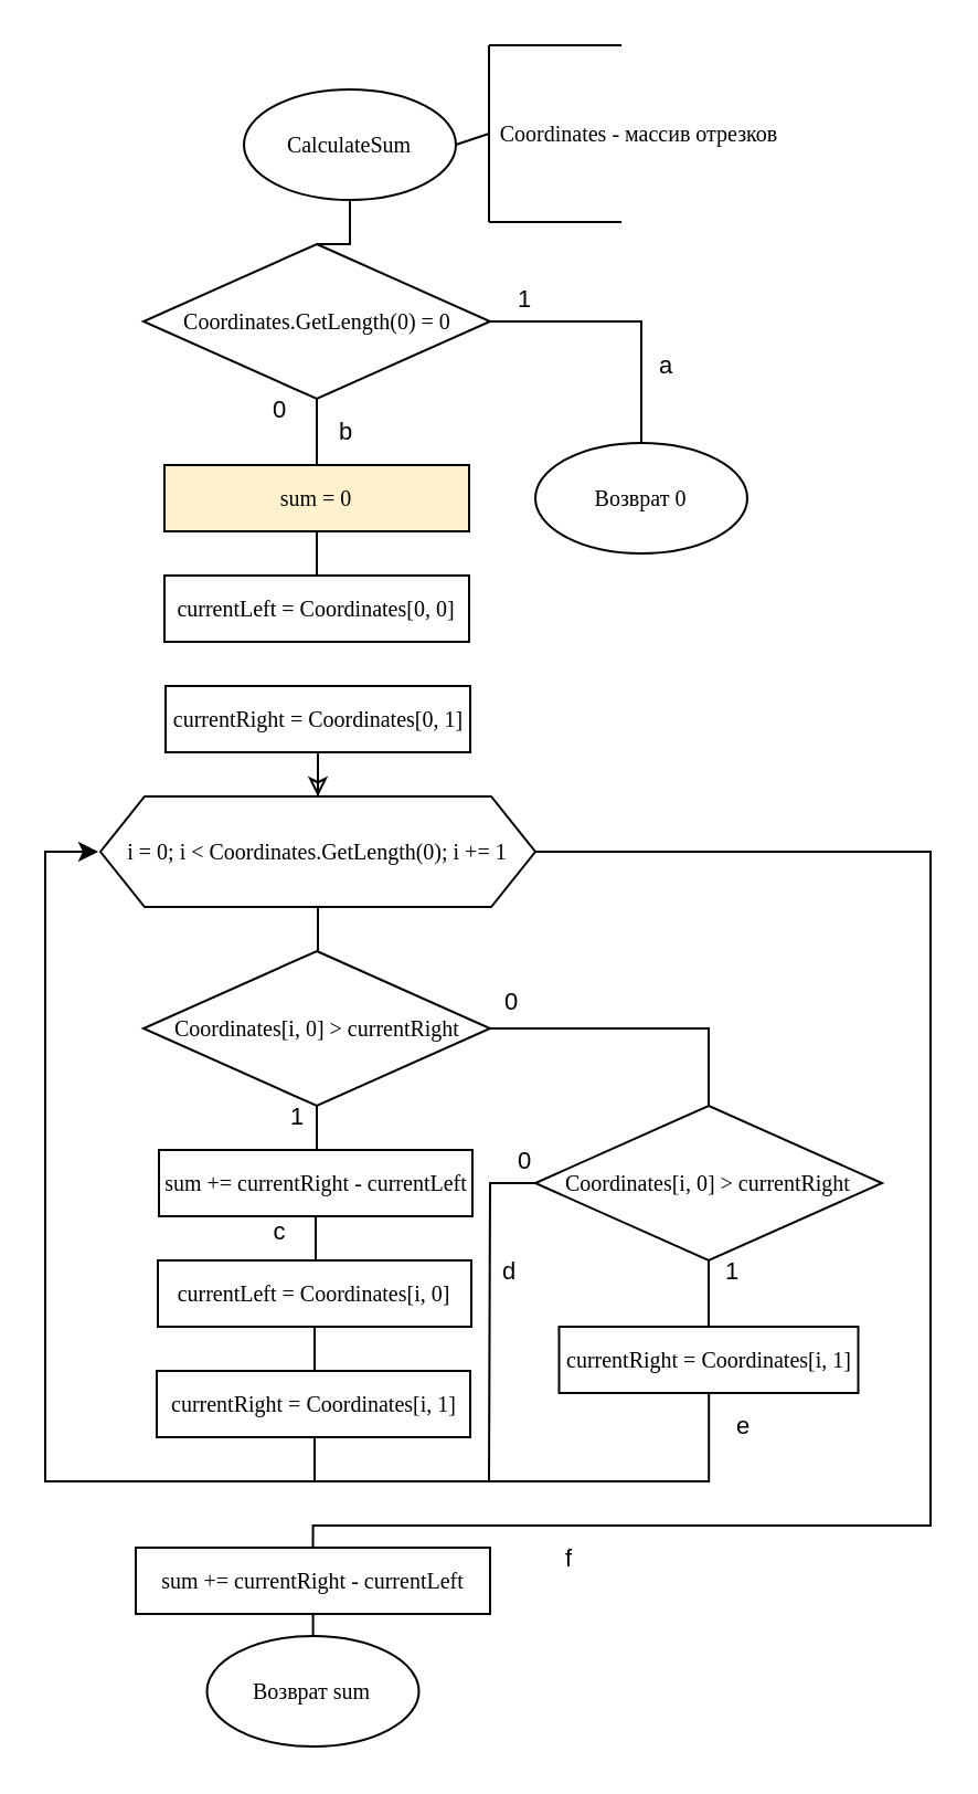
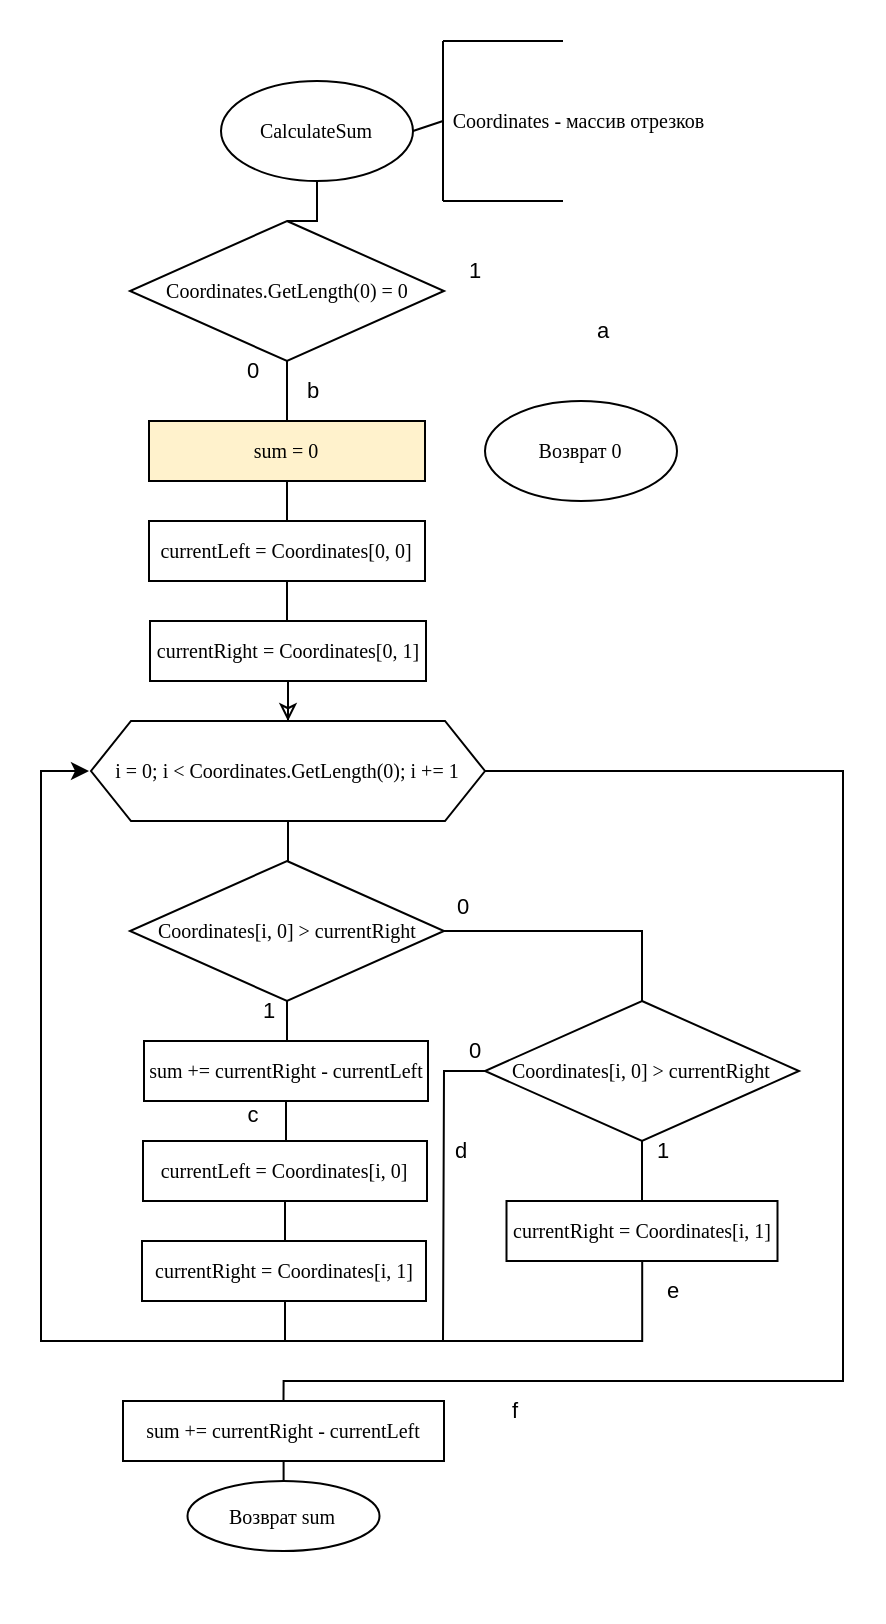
- <mxCell id="9" style="edgeStyle=orthogonalEdgeStyle;rounded=0;orthogonalLoop=1;jettySize=auto;html=1;endArrow=none;endFill=0;entryX=0.5;entryY=0;entryDx=0;entryDy=0;fontSize=10;fontFamily=Times New Roman;fontStyle=0" edge="1" parent="1" source="11" target="12"><mxGeometry relative="1" as="geometry"><mxPoint x="341" y="230" as="targetPoint" /></mxGeometry></mxCell>
+ <mxCell id="14" style="edgeStyle=orthogonalEdgeStyle;rounded=0;orthogonalLoop=1;jettySize=auto;html=1;entryX=0.5;entryY=0;entryDx=0;entryDy=0;endArrow=none;endFill=0;strokeColor=default;fontFamily=Times New Roman;fontSize=10;fontStyle=0" edge="1" parent="1" source="15" target="17"><mxGeometry relative="1" as="geometry" /></mxCell>
- <mxCell id="34" value="Возврат&amp;nbsp;sum" style="ellipse;whiteSpace=wrap;html=1;fontSize=10;fontFamily=Times New Roman;fontStyle=0" vertex="1" parent="1"><mxGeometry x="93.25" y="740" width="96" height="50" as="geometry" /></mxCell>
+ <mxCell id="34" value="Возврат&amp;nbsp;sum" style="ellipse;whiteSpace=wrap;html=1;fontSize=10;fontFamily=Times New Roman;fontStyle=0" vertex="1" parent="1"><mxGeometry x="93.25" y="740" width="96" height="35" as="geometry" /></mxCell>
